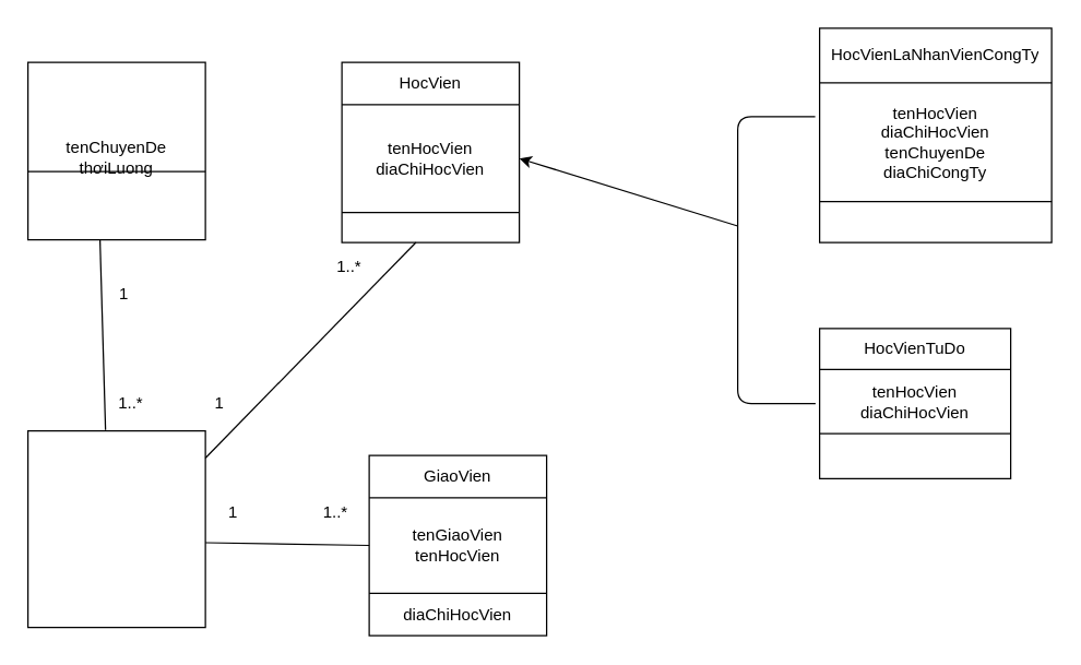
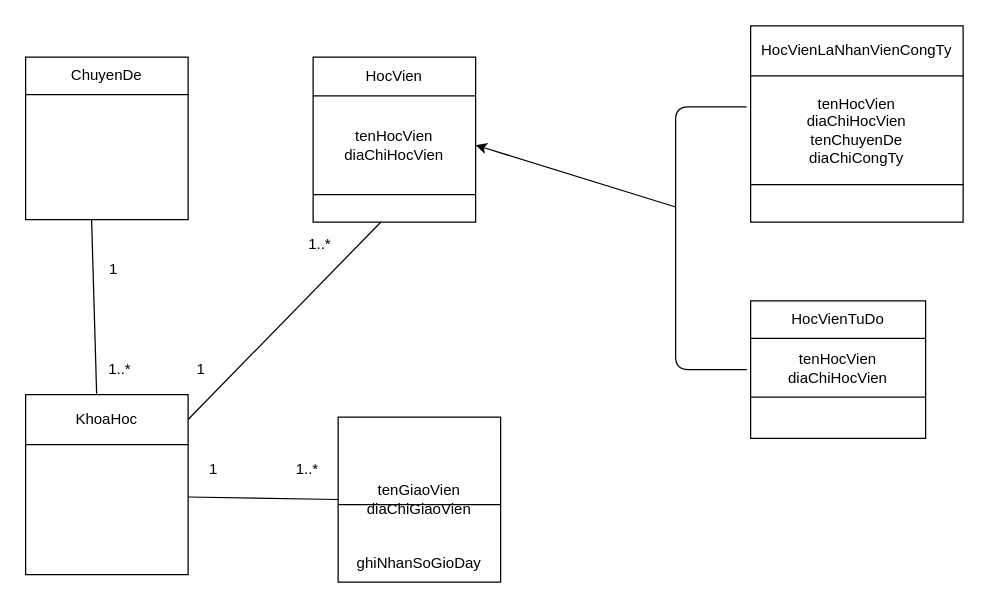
+ <mxCell id="13" value="ChuyenDe" style="shape=partialRectangle;html=1;whiteSpace=wrap;connectable=0;overflow=hidden;fillColor=none;top=0;left=0;bottom=0;right=0;" parent="12" vertex="1"><mxGeometry width="130" height="30" as="geometry" /></mxCell>
- <mxCell id="15" value="tenChuyenDe&lt;br&gt;thơiLuong" style="shape=partialRectangle;html=1;whiteSpace=wrap;connectable=0;overflow=hidden;fillColor=none;top=0;left=0;bottom=0;right=0;" parent="14" vertex="1"><mxGeometry width="130" height="80" as="geometry" /></mxCell>
+ <mxCell id="7" value="KhoaHoc" style="shape=partialRectangle;html=1;whiteSpace=wrap;connectable=0;overflow=hidden;fillColor=none;top=0;left=0;bottom=0;right=0;" parent="6" vertex="1"><mxGeometry width="130" height="40" as="geometry" /></mxCell>
- <mxCell id="20" value="GiaoVien" style="shape=partialRectangle;html=1;whiteSpace=wrap;connectable=0;overflow=hidden;fillColor=none;top=0;left=0;bottom=0;right=0;" parent="19" vertex="1"><mxGeometry width="130" height="31" as="geometry" /></mxCell>
- <mxCell id="22" value="tenGiaoVien&lt;br&gt;tenHocVien" style="shape=partialRectangle;html=1;whiteSpace=wrap;connectable=0;overflow=hidden;fillColor=none;top=0;left=0;bottom=0;right=0;" parent="21" vertex="1"><mxGeometry width="130" height="70" as="geometry" /></mxCell>
+ <mxCell id="22" value="tenGiaoVien&lt;br&gt;diaChiGiaoVien" style="shape=partialRectangle;html=1;whiteSpace=wrap;connectable=0;overflow=hidden;fillColor=none;top=0;left=0;bottom=0;right=0;" parent="21" vertex="1"><mxGeometry width="130" height="70" as="geometry" /></mxCell>
- <mxCell id="24" value="diaChiHocVien" style="shape=partialRectangle;html=1;whiteSpace=wrap;connectable=0;overflow=hidden;fillColor=none;top=0;left=0;bottom=0;right=0;" parent="23" vertex="1"><mxGeometry width="130" height="31" as="geometry" /></mxCell>
+ <mxCell id="24" value="ghiNhanSoGioDay" style="shape=partialRectangle;html=1;whiteSpace=wrap;connectable=0;overflow=hidden;fillColor=none;top=0;left=0;bottom=0;right=0;" parent="23" vertex="1"><mxGeometry width="130" height="31" as="geometry" /></mxCell>
